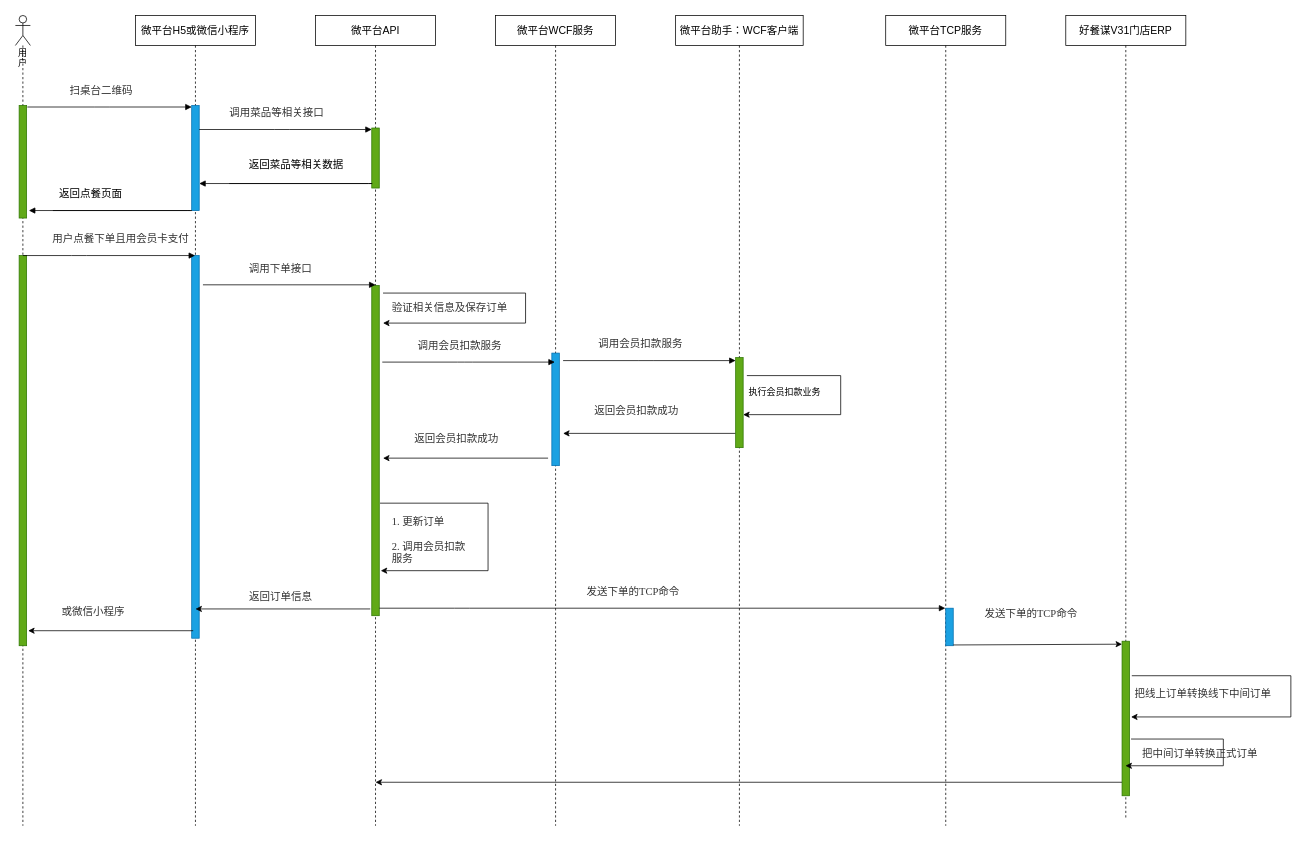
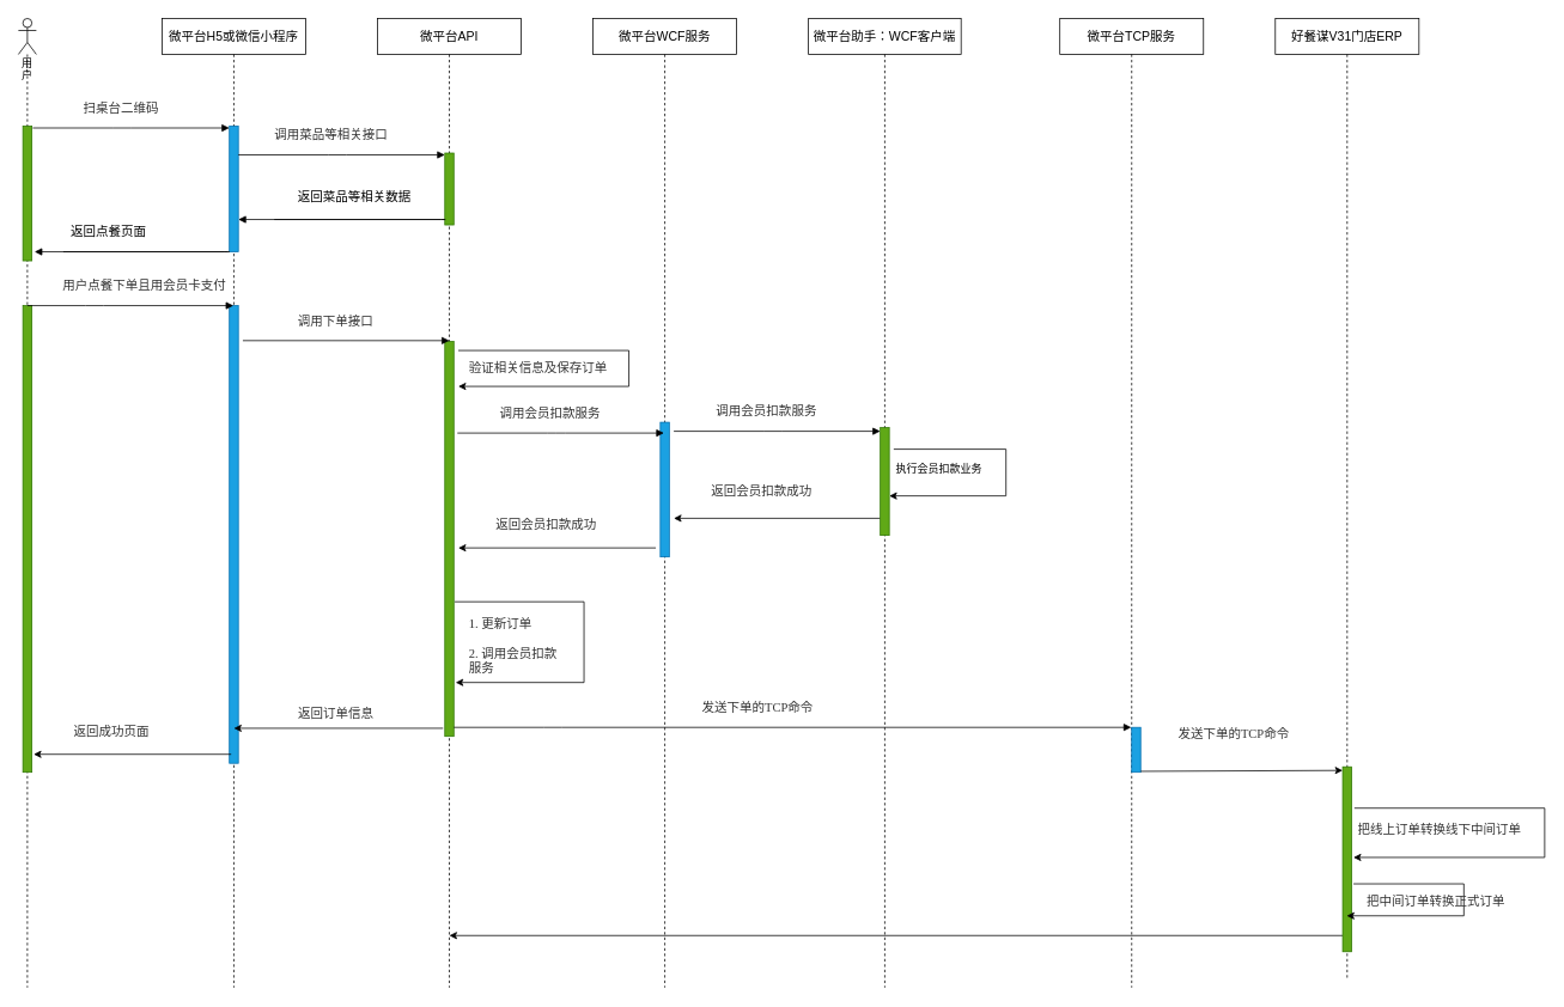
- <mxCell id="42" value="&lt;font color=&quot;#333333&quot; face=&quot;verdana&quot;&gt;&lt;span style=&quot;font-size: 14px&quot;&gt;或微信小程序&lt;/span&gt;&lt;/font&gt;" style="text;whiteSpace=wrap;html=1;" vertex="1" parent="1"><mxGeometry x="80" y="800" width="110" height="30" as="geometry" /></mxCell>
+ <mxCell id="42" value="&lt;font color=&quot;#333333&quot; face=&quot;verdana&quot;&gt;&lt;span style=&quot;font-size: 14px&quot;&gt;返回成功页面&lt;/span&gt;&lt;/font&gt;" style="text;whiteSpace=wrap;html=1;" vertex="1" parent="1"><mxGeometry x="80" y="800" width="110" height="30" as="geometry" /></mxCell>
